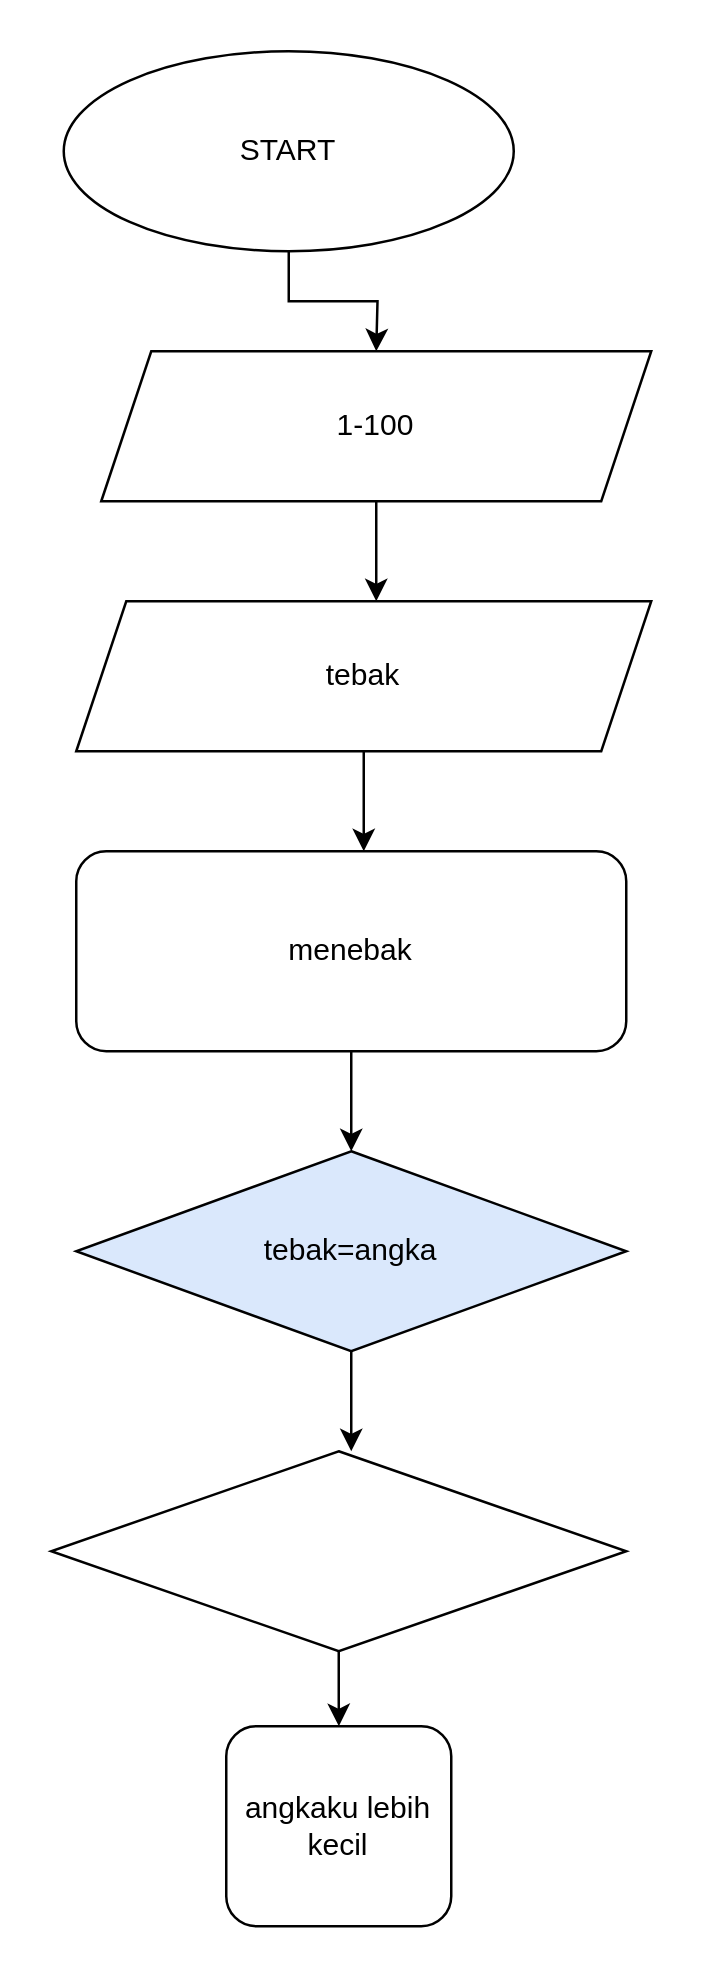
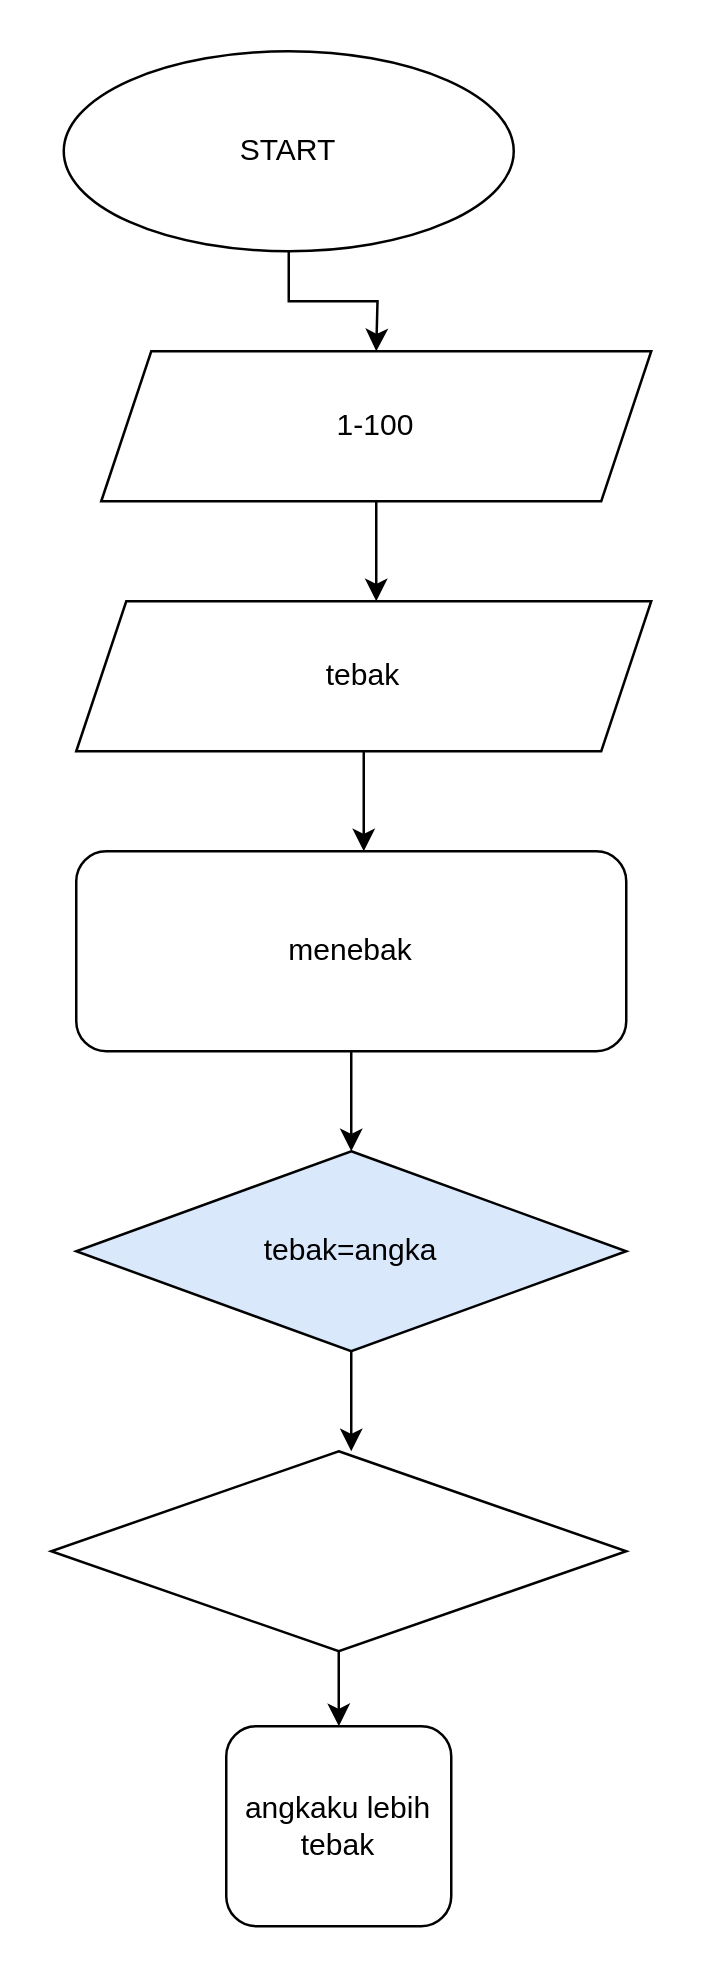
- <mxCell id="14" value="angkaku lebih kecil" style="rounded=1;whiteSpace=wrap;html=1;" vertex="1" parent="1"><mxGeometry x="90" y="690" width="90" height="80" as="geometry" /></mxCell>
+ <mxCell id="14" value="angkaku lebih tebak" style="rounded=1;whiteSpace=wrap;html=1;" vertex="1" parent="1"><mxGeometry x="90" y="690" width="90" height="80" as="geometry" /></mxCell>
